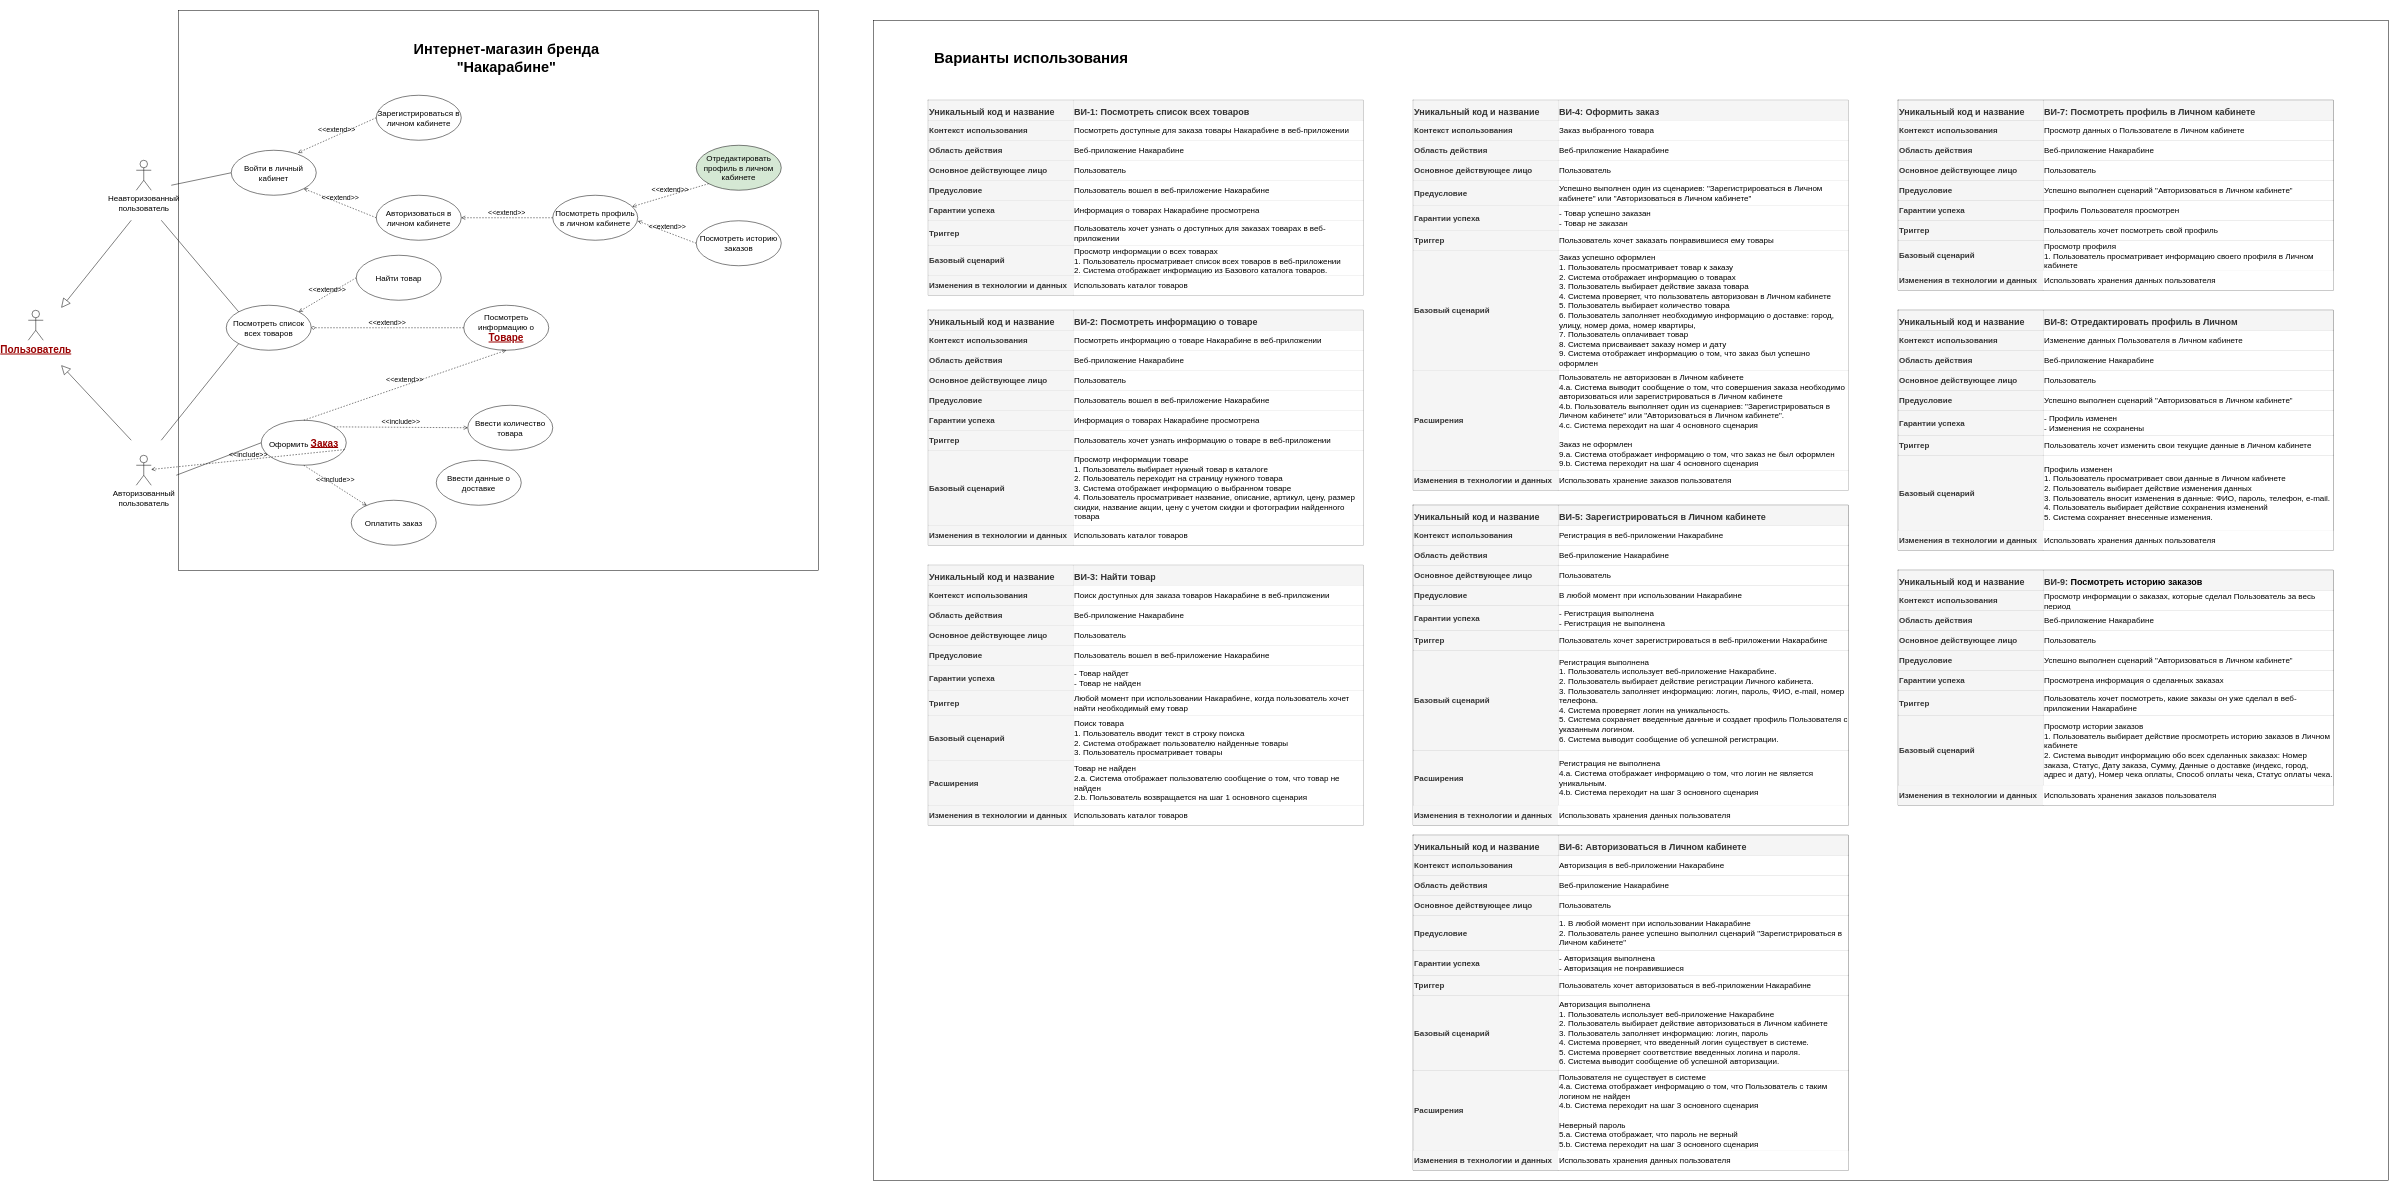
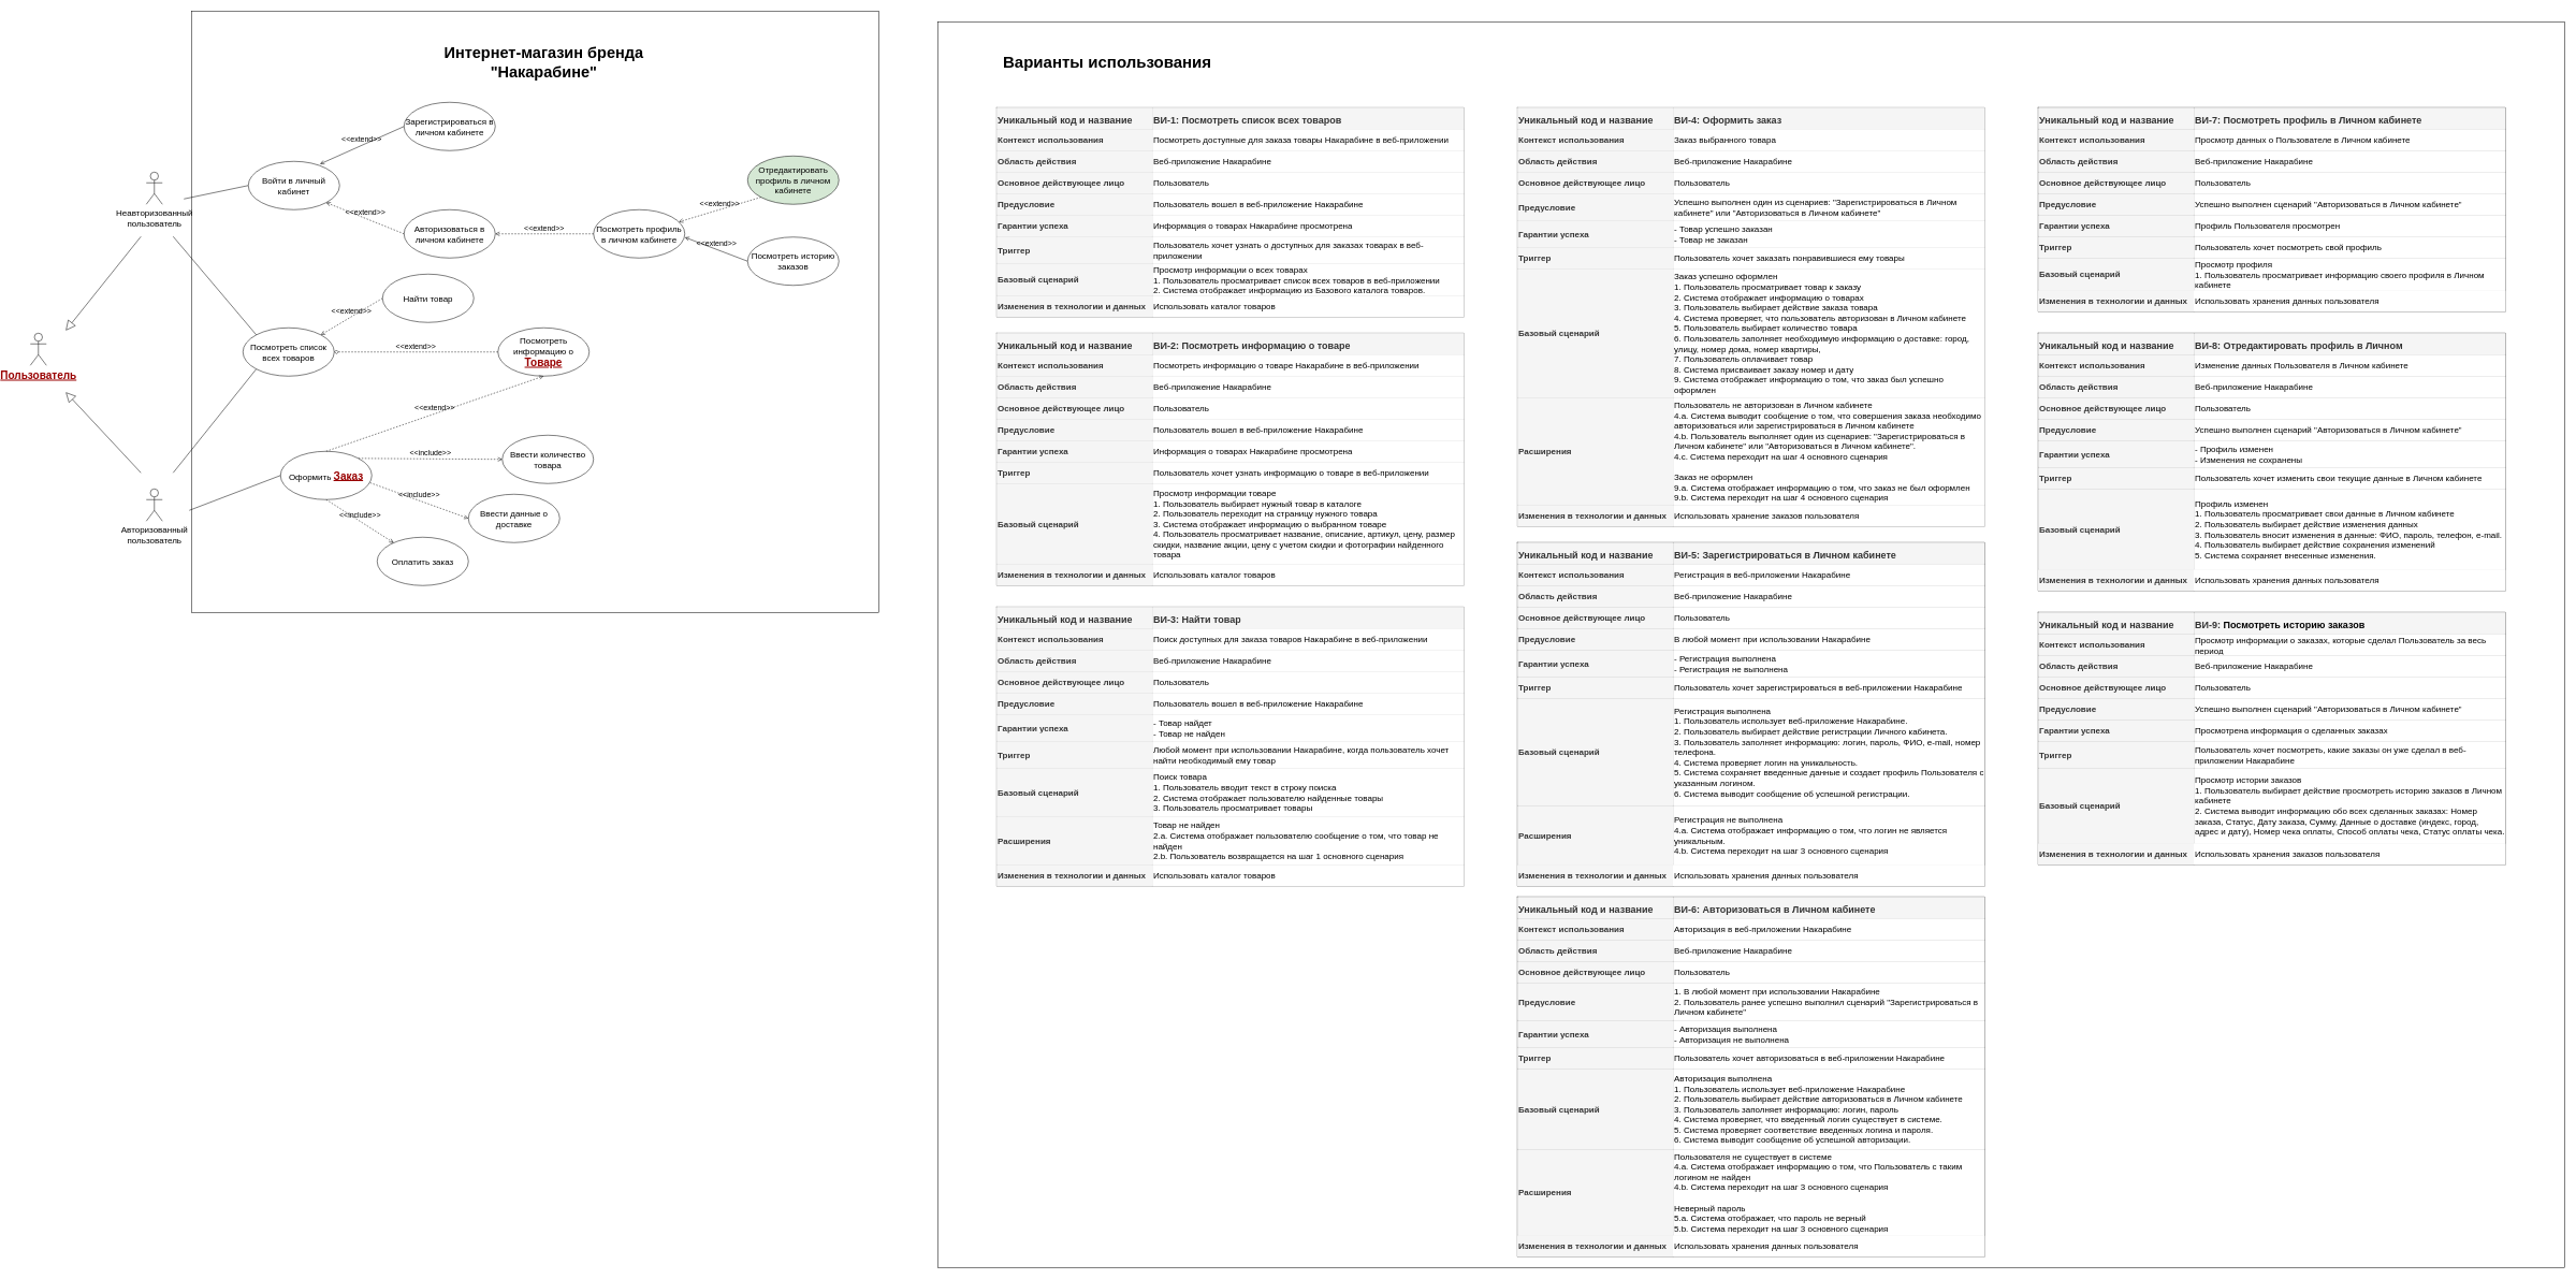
- <mxCell id="23" value="&lt;font style=&quot;font-size: 14px;&quot;&gt;&amp;lt;&amp;lt;extend&amp;gt;&amp;gt;&lt;/font&gt;" style="html=1;verticalAlign=bottom;labelBackgroundColor=none;endArrow=open;endFill=0;dashed=1;rounded=0;exitX=0;exitY=0.5;exitDx=0;exitDy=0;entryX=0.785;entryY=0.056;entryDx=0;entryDy=0;entryPerimeter=0;" parent="1" source="20" target="22" edge="1"><mxGeometry width="160" relative="1" as="geometry"><mxPoint x="866" y="590" as="sourcePoint" /><mxPoint x="766" y="590" as="targetPoint" /></mxGeometry></mxCell>
+ <mxCell id="23" value="&lt;font style=&quot;font-size: 14px;&quot;&gt;&amp;lt;&amp;lt;extend&amp;gt;&amp;gt;&lt;/font&gt;" style="html=1;verticalAlign=bottom;labelBackgroundColor=none;endArrow=open;endFill=0;dashed=0;rounded=0;exitX=0;exitY=0.5;exitDx=0;exitDy=0;entryX=0.785;entryY=0.056;entryDx=0;entryDy=0;entryPerimeter=0;" parent="1" source="20" target="22" edge="1"><mxGeometry width="160" relative="1" as="geometry"><mxPoint x="866" y="590" as="sourcePoint" /><mxPoint x="766" y="590" as="targetPoint" /></mxGeometry></mxCell>
- <mxCell id="10" value="&lt;font style=&quot;font-size: 14px;&quot;&gt;&amp;lt;&amp;lt;extend&amp;gt;&amp;gt;&lt;/font&gt;" style="html=1;verticalAlign=bottom;labelBackgroundColor=none;endArrow=open;endFill=0;dashed=1;rounded=0;entryX=1.001;entryY=0.573;entryDx=0;entryDy=0;exitX=0;exitY=0.5;exitDx=0;exitDy=0;entryPerimeter=0;" parent="1" source="11" target="4" edge="1"><mxGeometry width="160" relative="1" as="geometry"><mxPoint x="966" y="580" as="sourcePoint" /><mxPoint x="915.998" y="511.182" as="targetPoint" /></mxGeometry></mxCell>
+ <mxCell id="10" value="&lt;font style=&quot;font-size: 14px;&quot;&gt;&amp;lt;&amp;lt;extend&amp;gt;&amp;gt;&lt;/font&gt;" style="html=1;verticalAlign=bottom;labelBackgroundColor=none;endArrow=open;endFill=0;dashed=0;rounded=0;entryX=1.001;entryY=0.573;entryDx=0;entryDy=0;exitX=0;exitY=0.5;exitDx=0;exitDy=0;entryPerimeter=0;" parent="1" source="11" target="4" edge="1"><mxGeometry width="160" relative="1" as="geometry"><mxPoint x="966" y="580" as="sourcePoint" /><mxPoint x="915.998" y="511.182" as="targetPoint" /></mxGeometry></mxCell>
- <mxCell id="29" value="&amp;lt;&amp;lt;include&amp;gt;&amp;gt;" style="html=1;verticalAlign=bottom;labelBackgroundColor=none;endArrow=open;endFill=0;dashed=1;rounded=0;fontSize=14;exitX=0.982;exitY=0.652;exitDx=0;exitDy=0;exitPerimeter=0;" parent="1" source="16" target="7" edge="1"><mxGeometry width="160" relative="1" as="geometry"><mxPoint x="606" y="1075" as="sourcePoint" /><mxPoint x="829" y="1050" as="targetPoint" /></mxGeometry></mxCell>
+ <mxCell id="29" value="&amp;lt;&amp;lt;include&amp;gt;&amp;gt;" style="html=1;verticalAlign=bottom;labelBackgroundColor=none;endArrow=open;endFill=0;dashed=1;rounded=0;entryX=0;entryY=0.5;entryDx=0;entryDy=0;fontSize=14;exitX=0.982;exitY=0.652;exitDx=0;exitDy=0;exitPerimeter=0;" parent="1" source="16" target="26" edge="1"><mxGeometry width="160" relative="1" as="geometry"><mxPoint x="606" y="1075" as="sourcePoint" /><mxPoint x="829" y="1050" as="targetPoint" /></mxGeometry></mxCell>
- <mxCell id="206" value="- Авторизация выполнена&lt;br&gt;- Авторизация не понравившиеся" style="shape=partialRectangle;html=1;whiteSpace=wrap;connectable=0;top=0;left=0;bottom=0;right=0;overflow=hidden;fontSize=16;align=left;" parent="204" vertex="1"><mxGeometry x="290" width="580" height="50" as="geometry"><mxRectangle width="580" height="50" as="alternateBounds" /></mxGeometry></mxCell>
+ <mxCell id="206" value="- Авторизация выполнена&lt;br&gt;- Авторизация не выполнена" style="shape=partialRectangle;html=1;whiteSpace=wrap;connectable=0;top=0;left=0;bottom=0;right=0;overflow=hidden;fontSize=16;align=left;" parent="204" vertex="1"><mxGeometry x="290" width="580" height="50" as="geometry"><mxRectangle width="580" height="50" as="alternateBounds" /></mxGeometry></mxCell>
